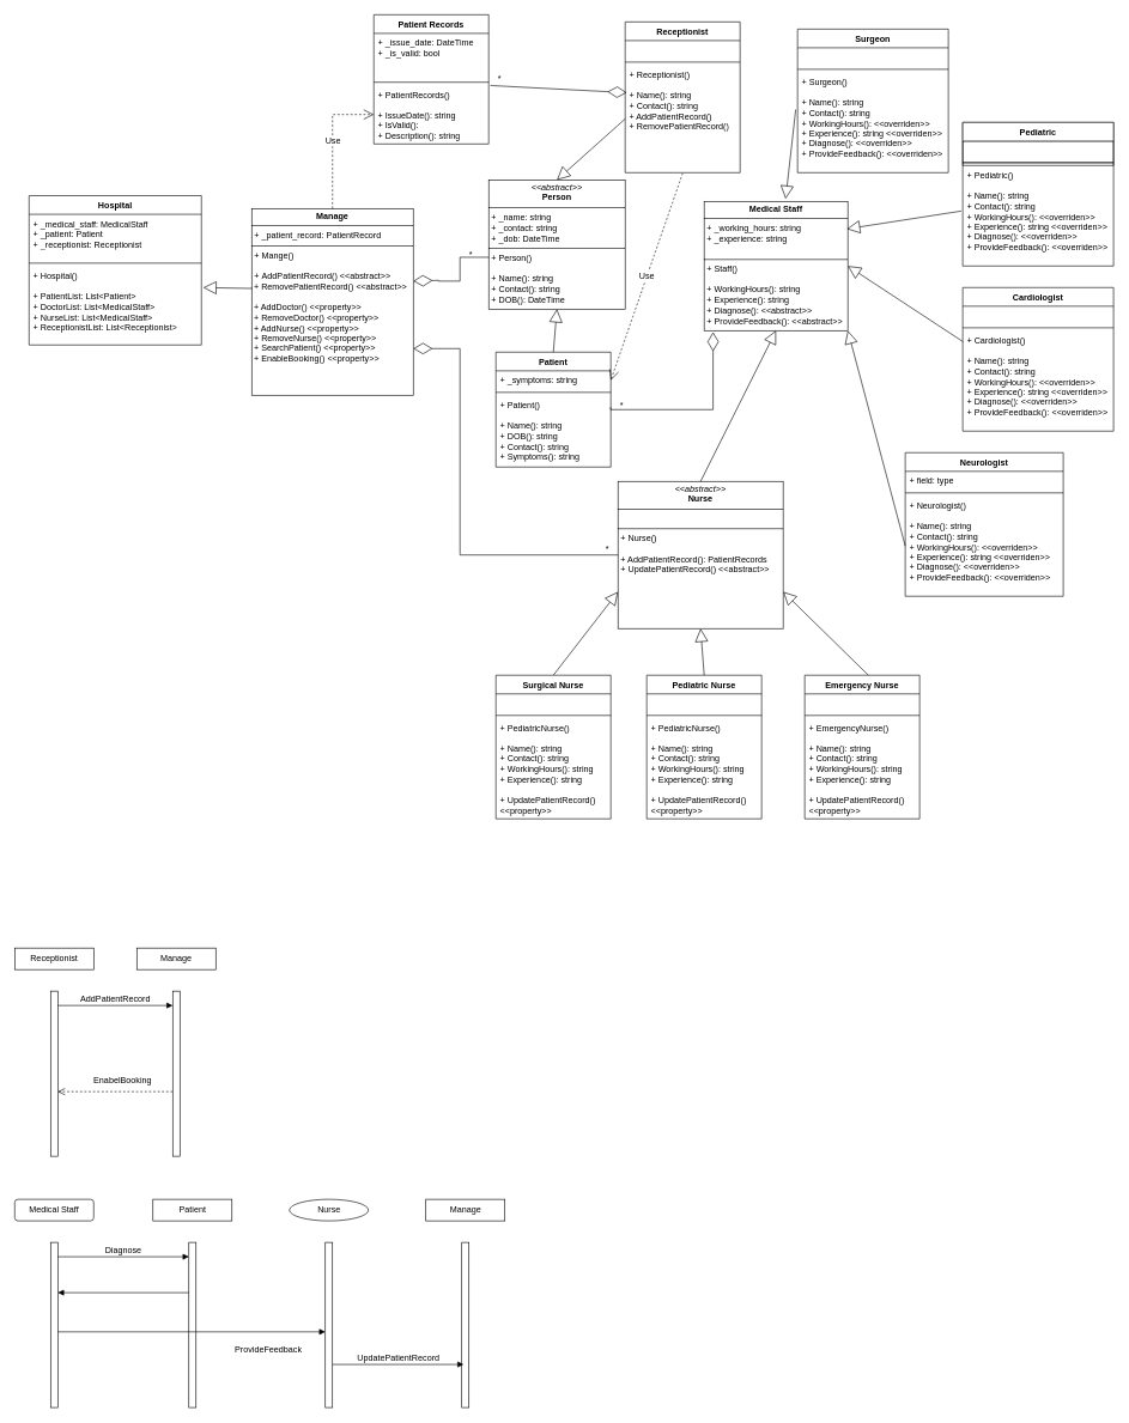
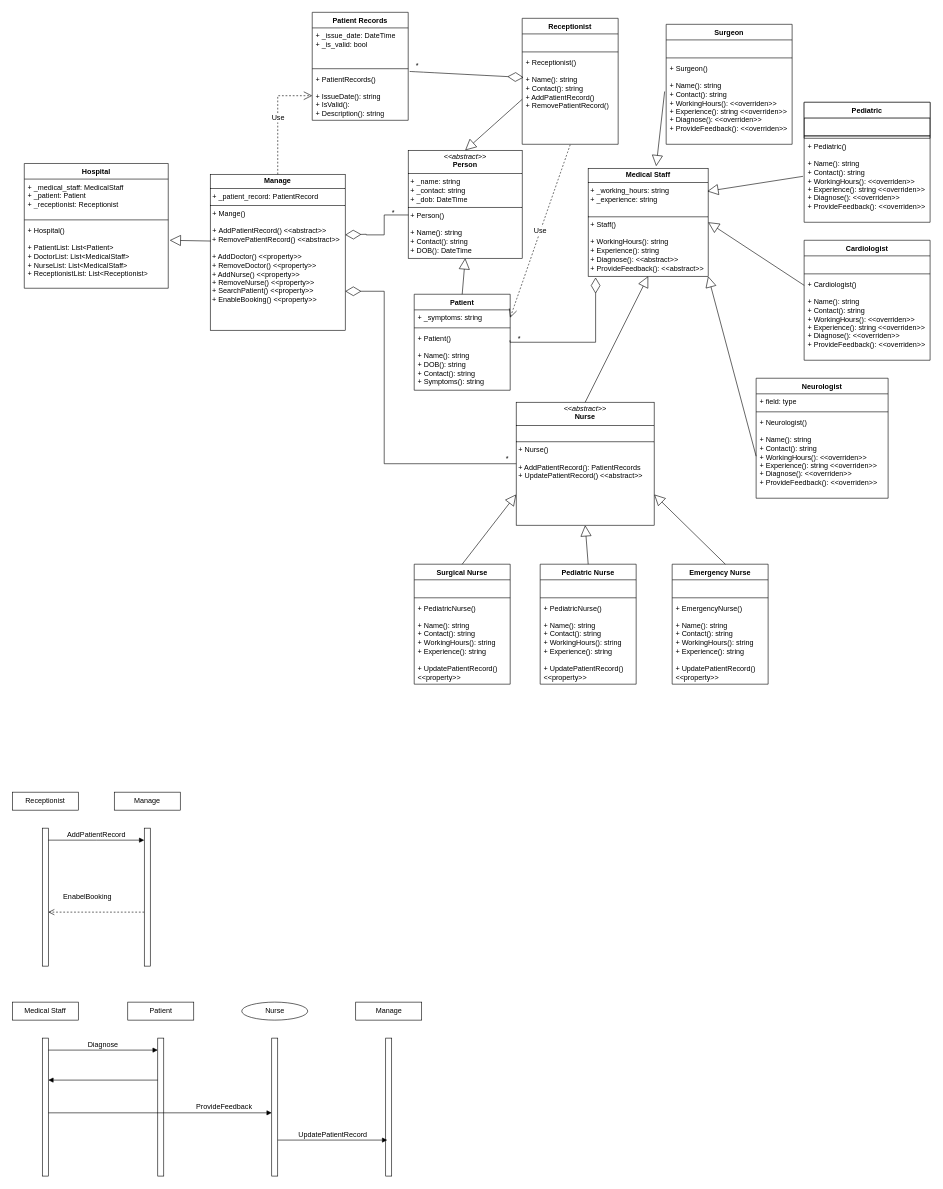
- <mxCell id="75" value="EnabelBooking" style="text;html=1;align=center;verticalAlign=middle;resizable=0;points=[];autosize=1;strokeColor=none;fillColor=none;" vertex="1" parent="1"><mxGeometry x="120" y="1490" width="100" height="30" as="geometry" /></mxCell>
+ <mxCell id="75" value="EnabelBooking" style="text;html=1;align=center;verticalAlign=middle;resizable=0;points=[];autosize=1;strokeColor=none;fillColor=none;" vertex="1" parent="1"><mxGeometry x="95" y="1480" width="100" height="30" as="geometry" /></mxCell>
- <mxCell id="77" value="Medical Staff" style="html=1;whiteSpace=wrap;rounded=1;" vertex="1" parent="1"><mxGeometry x="20" y="1670" width="110" height="30" as="geometry" /></mxCell>
+ <mxCell id="77" value="Medical Staff" style="html=1;whiteSpace=wrap;" vertex="1" parent="1"><mxGeometry x="20" y="1670" width="110" height="30" as="geometry" /></mxCell>
- <mxCell id="90" value="ProvideFeedback" style="text;html=1;align=center;verticalAlign=middle;resizable=0;points=[];autosize=1;strokeColor=none;fillColor=none;" vertex="1" parent="1"><mxGeometry x="312.5" y="1865" width="120" height="30" as="geometry" /></mxCell>
+ <mxCell id="90" value="ProvideFeedback" style="text;html=1;align=center;verticalAlign=middle;resizable=0;points=[];autosize=1;strokeColor=none;fillColor=none;" vertex="1" parent="1"><mxGeometry x="312.5" y="1830" width="120" height="30" as="geometry" /></mxCell>
